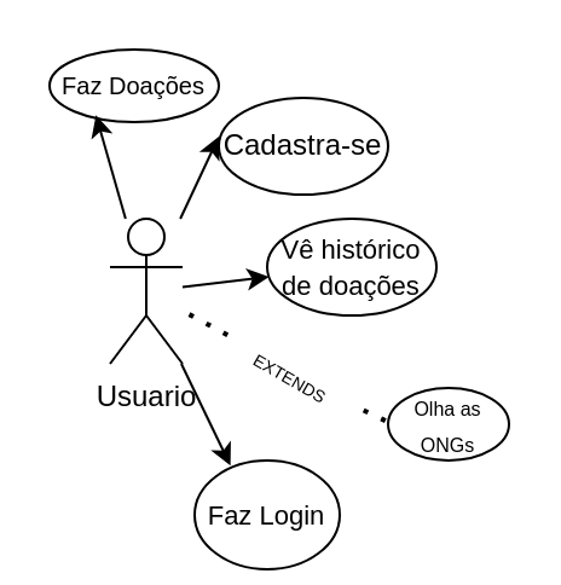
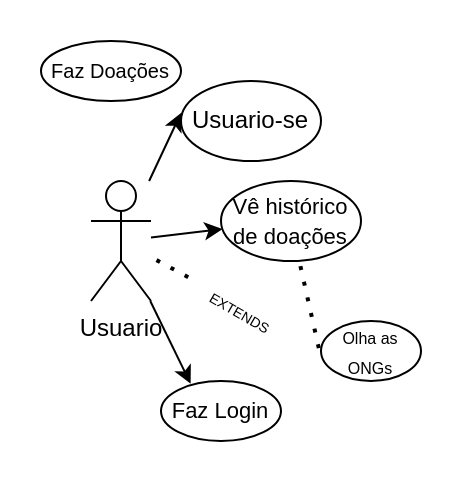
- <mxCell id="4" value="Cadastra-se" style="ellipse;whiteSpace=wrap;html=1;" vertex="1" parent="1"><mxGeometry x="90" y="40" width="70" height="40" as="geometry" /></mxCell>
+ <mxCell id="4" value="Usuario-se" style="ellipse;whiteSpace=wrap;html=1;" vertex="1" parent="1"><mxGeometry x="90" y="40" width="70" height="40" as="geometry" /></mxCell>
- <mxCell id="8" value="" style="endArrow=classic;html=1;rounded=0;entryX=0.274;entryY=0.905;entryDx=0;entryDy=0;entryPerimeter=0;" edge="1" parent="1" source="2" target="3"><mxGeometry width="50" height="50" relative="1" as="geometry"><mxPoint x="40" y="90" as="sourcePoint" /><mxPoint x="190" y="120" as="targetPoint" /></mxGeometry></mxCell>
- <mxCell id="11" value="" style="endArrow=none;dashed=1;html=1;dashPattern=1 3;strokeWidth=2;rounded=0;exitX=-0.022;exitY=0.452;exitDx=0;exitDy=0;exitPerimeter=0;" edge="1" parent="1" source="6" target="12"><mxGeometry width="50" height="50" relative="1" as="geometry"><mxPoint x="159" y="184" as="sourcePoint" /><mxPoint x="50" y="128" as="targetPoint" /></mxGeometry></mxCell>
+ <mxCell id="11" value="" style="endArrow=none;dashed=1;html=1;dashPattern=1 3;strokeWidth=2;rounded=0;exitX=-0.022;exitY=0.452;exitDx=0;exitDy=0;exitPerimeter=0;" edge="1" parent="1" source="6" target="5"><mxGeometry width="50" height="50" relative="1" as="geometry"><mxPoint x="159" y="184" as="sourcePoint" /><mxPoint x="50" y="128" as="targetPoint" /></mxGeometry></mxCell>
- <mxCell id="13" value="&lt;font style=&quot;font-size: 11px;&quot;&gt;Faz Login&lt;/font&gt;" style="ellipse;whiteSpace=wrap;html=1;" vertex="1" parent="1"><mxGeometry x="80" y="190" width="60" height="45" as="geometry" /></mxCell>
+ <mxCell id="13" value="&lt;font style=&quot;font-size: 11px;&quot;&gt;Faz Login&lt;/font&gt;" style="ellipse;whiteSpace=wrap;html=1;" vertex="1" parent="1"><mxGeometry x="80" y="190" width="60" height="30" as="geometry" /></mxCell>
